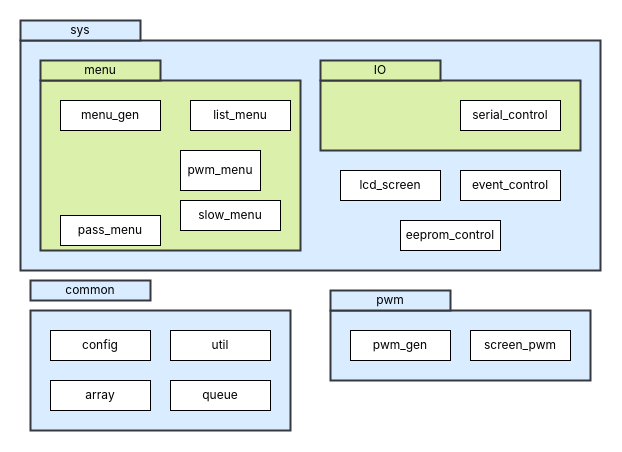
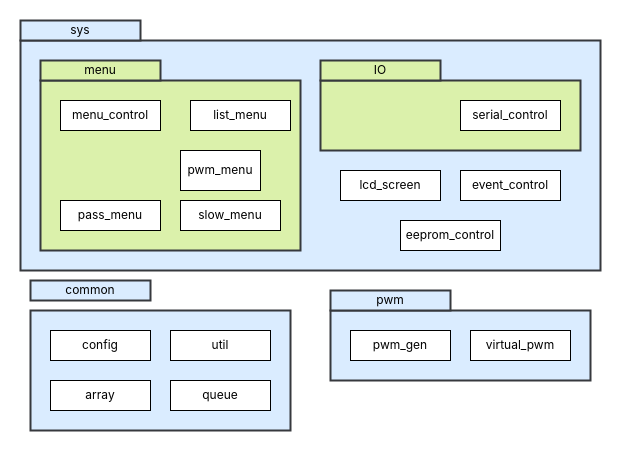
- <mxCell id="26" value="&lt;font face=&quot;Inter&quot;&gt;menu_gen&lt;/font&gt;" style="rounded=0;whiteSpace=wrap;html=1;strokeWidth=1;" vertex="1" parent="1"><mxGeometry x="60" y="100" width="100" height="30" as="geometry" /></mxCell>
+ <mxCell id="26" value="&lt;font face=&quot;Inter&quot;&gt;menu_control&lt;/font&gt;" style="rounded=0;whiteSpace=wrap;html=1;strokeWidth=1;" vertex="1" parent="1"><mxGeometry x="60" y="100" width="100" height="30" as="geometry" /></mxCell>
- <mxCell id="16" value="&lt;font face=&quot;Inter&quot;&gt;pass_menu&lt;/font&gt;" style="rounded=0;whiteSpace=wrap;html=1;strokeWidth=1;" vertex="1" parent="1"><mxGeometry x="60" y="215" width="100" height="30" as="geometry" /></mxCell>
+ <mxCell id="16" value="&lt;font face=&quot;Inter&quot;&gt;pass_menu&lt;/font&gt;" style="rounded=0;whiteSpace=wrap;html=1;strokeWidth=1;" vertex="1" parent="1"><mxGeometry x="60" y="200" width="100" height="30" as="geometry" /></mxCell>
- <mxCell id="21" value="&lt;font face=&quot;Inter&quot;&gt;screen_pwm&lt;/font&gt;" style="rounded=0;whiteSpace=wrap;html=1;strokeWidth=1;" vertex="1" parent="1"><mxGeometry x="470" y="330" width="100" height="30" as="geometry" /></mxCell>
+ <mxCell id="21" value="&lt;font face=&quot;Inter&quot;&gt;virtual_pwm&lt;/font&gt;" style="rounded=0;whiteSpace=wrap;html=1;strokeWidth=1;" vertex="1" parent="1"><mxGeometry x="470" y="330" width="100" height="30" as="geometry" /></mxCell>
